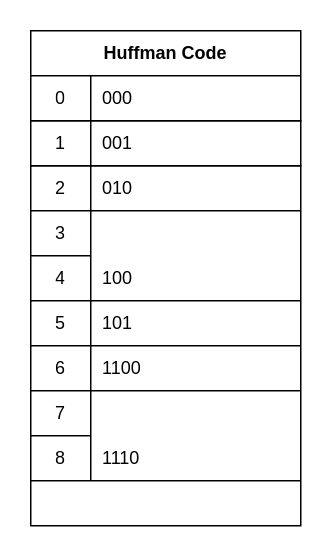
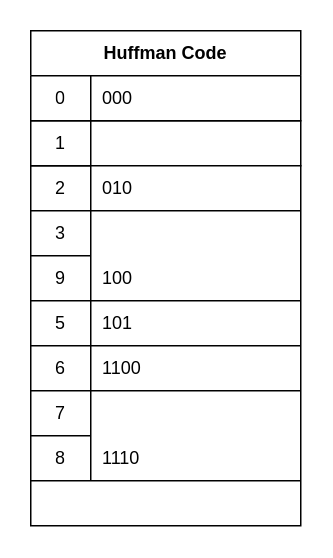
- <mxCell id="8" value="001" style="shape=partialRectangle;html=1;whiteSpace=wrap;connectable=0;fillColor=none;top=0;left=0;bottom=0;right=0;align=left;spacingLeft=6;overflow=hidden;" vertex="1" parent="6"><mxGeometry x="40" width="140" height="30" as="geometry" /></mxCell>
- <mxCell id="15" value="4" style="shape=partialRectangle;html=1;whiteSpace=wrap;connectable=0;fillColor=none;top=0;left=0;bottom=0;right=0;overflow=hidden;" vertex="1" parent="14"><mxGeometry width="40" height="30" as="geometry" /></mxCell>
+ <mxCell id="15" value="9" style="shape=partialRectangle;html=1;whiteSpace=wrap;connectable=0;fillColor=none;top=0;left=0;bottom=0;right=0;overflow=hidden;" vertex="1" parent="14"><mxGeometry width="40" height="30" as="geometry" /></mxCell>
